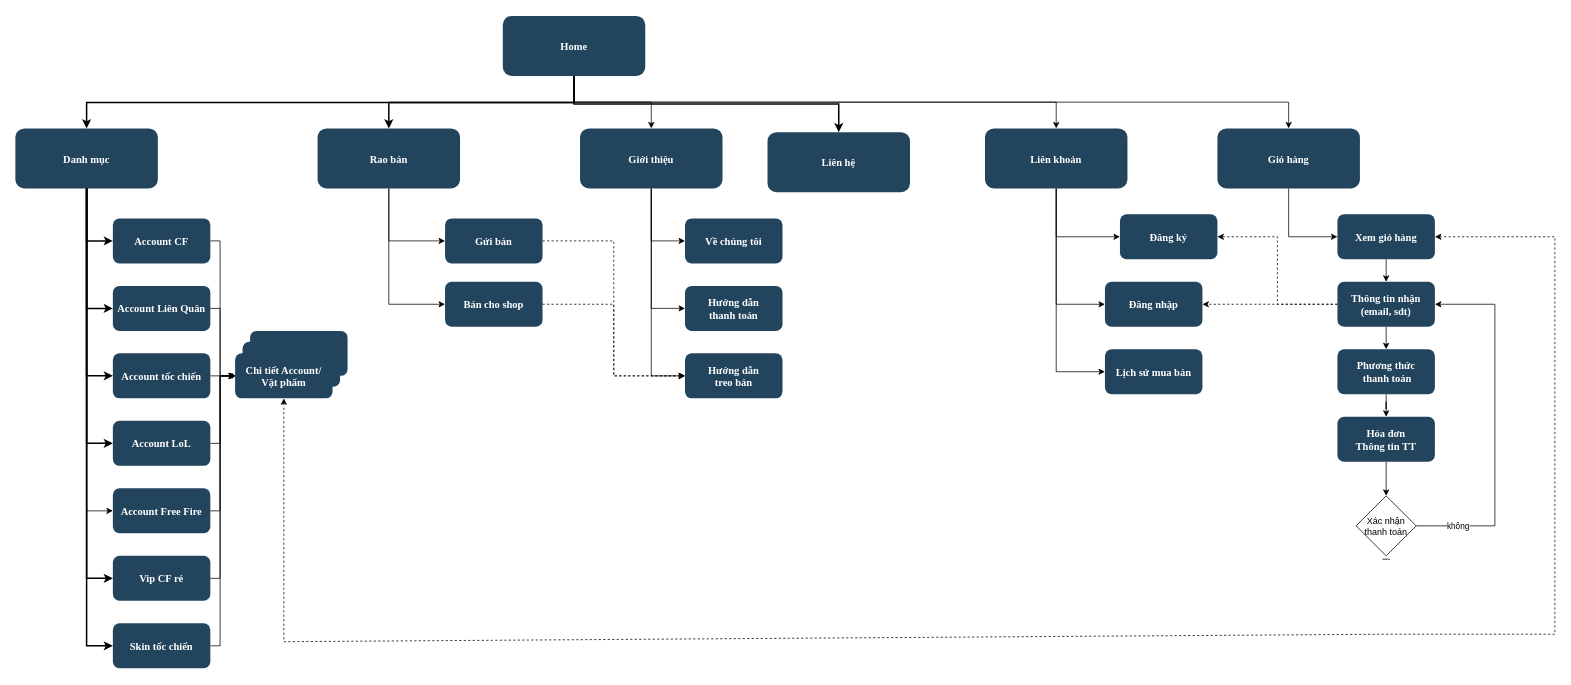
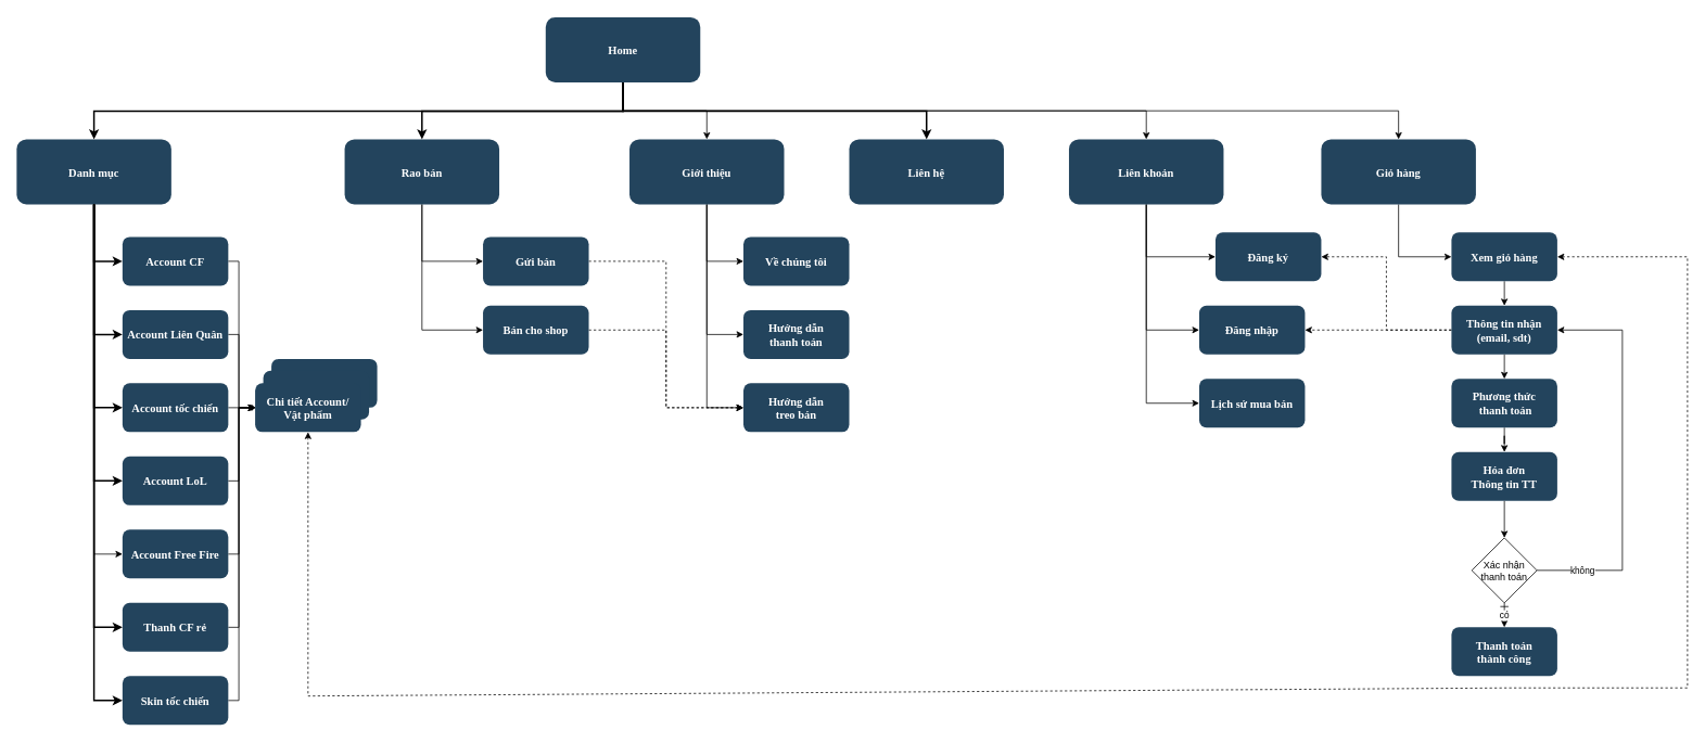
- <mxCell id="6" value="Liên hệ" style="rounded=1;fillColor=#23445D;gradientColor=none;strokeColor=none;fontColor=#FFFFFF;fontStyle=1;fontFamily=Tahoma;fontSize=14" parent="1" vertex="1"><mxGeometry x="1023" y="175.5" width="190" height="80" as="geometry" /></mxCell>
+ <mxCell id="6" value="Liên hệ" style="rounded=1;fillColor=#23445D;gradientColor=none;strokeColor=none;fontColor=#FFFFFF;fontStyle=1;fontFamily=Tahoma;fontSize=14" parent="1" vertex="1"><mxGeometry x="1043" y="170.5" width="190" height="80" as="geometry" /></mxCell>
+ <mxCell id="65" value="có" style="edgeStyle=orthogonalEdgeStyle;rounded=0;orthogonalLoop=1;jettySize=auto;html=1;exitX=0.5;exitY=1;exitDx=0;exitDy=0;entryX=0.5;entryY=0;entryDx=0;entryDy=0;" parent="1" source="68" target="64" edge="1"><mxGeometry relative="1" as="geometry" /></mxCell>
- <mxCell id="26" value="Vip CF rẻ" style="rounded=1;fillColor=#23445D;gradientColor=none;strokeColor=none;fontColor=#FFFFFF;fontStyle=1;fontFamily=Tahoma;fontSize=14" parent="1" vertex="1"><mxGeometry x="150" y="740.5" width="130" height="60" as="geometry" /></mxCell>
+ <mxCell id="26" value="Thanh CF rẻ" style="rounded=1;fillColor=#23445D;gradientColor=none;strokeColor=none;fontColor=#FFFFFF;fontStyle=1;fontFamily=Tahoma;fontSize=14" parent="1" vertex="1"><mxGeometry x="150" y="740.5" width="130" height="60" as="geometry" /></mxCell>
+ <mxCell id="64" value="Thanh toán&#10;thành công" style="rounded=1;fillColor=#23445D;gradientColor=none;strokeColor=none;fontColor=#FFFFFF;fontStyle=1;fontFamily=Tahoma;fontSize=14" parent="1" vertex="1"><mxGeometry x="1783" y="770.5" width="130" height="60" as="geometry" /></mxCell>
